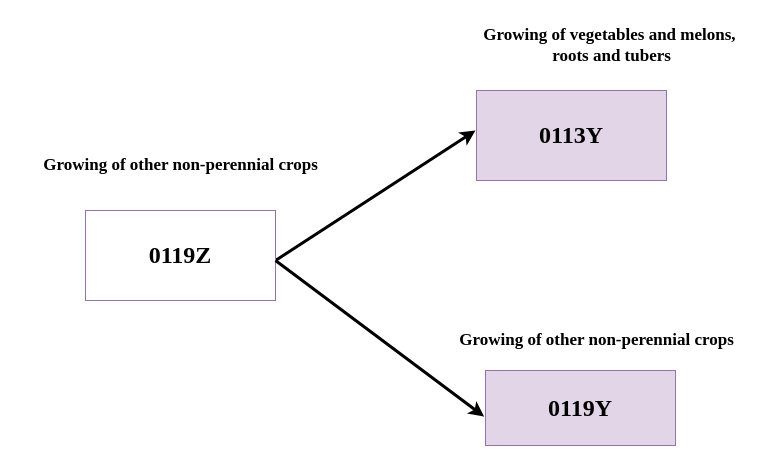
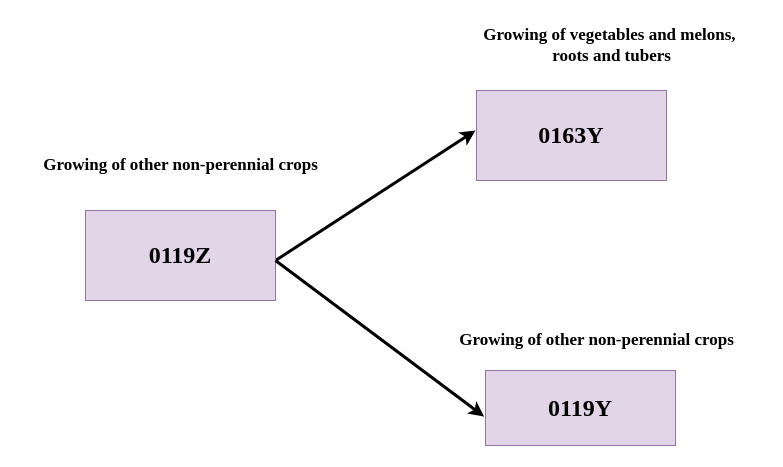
- <mxCell id="5" value="&lt;h1&gt;&lt;font color=&quot;#000000&quot;&gt;0113Y&lt;/font&gt;&lt;/h1&gt;" style="rounded=0;whiteSpace=wrap;html=1;fillColor=#e1d5e7;strokeColor=#9673a6;fontFamily=Comic Sans MS;" parent="1" vertex="1"><mxGeometry x="476" y="90" width="190" height="90" as="geometry" /></mxCell>
+ <mxCell id="5" value="&lt;h1&gt;&lt;font color=&quot;#000000&quot;&gt;0163Y&lt;/font&gt;&lt;/h1&gt;" style="rounded=0;whiteSpace=wrap;html=1;fillColor=#e1d5e7;strokeColor=#9673a6;fontFamily=Comic Sans MS;" parent="1" vertex="1"><mxGeometry x="476" y="90" width="190" height="90" as="geometry" /></mxCell>
- <mxCell id="4" value="&lt;h1&gt;&lt;font color=&quot;#000000&quot;&gt;0119Z&lt;/font&gt;&lt;/h1&gt;" style="rounded=0;whiteSpace=wrap;html=1;fillColor=#ffffff;strokeColor=#9673a6;fontFamily=Comic Sans MS;" parent="1" vertex="1"><mxGeometry x="85" y="210" width="190" height="90" as="geometry" /></mxCell>
+ <mxCell id="4" value="&lt;h1&gt;&lt;font color=&quot;#000000&quot;&gt;0119Z&lt;/font&gt;&lt;/h1&gt;" style="rounded=0;whiteSpace=wrap;html=1;fillColor=#e1d5e7;strokeColor=#9673a6;fontFamily=Comic Sans MS;" parent="1" vertex="1"><mxGeometry x="85" y="210" width="190" height="90" as="geometry" /></mxCell>
